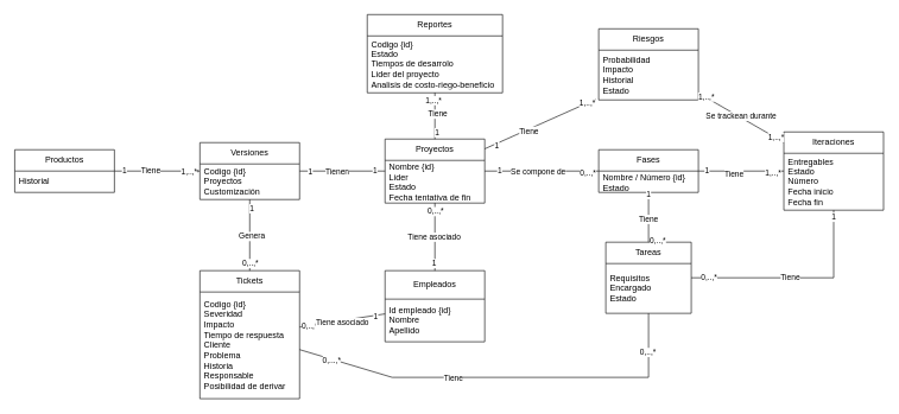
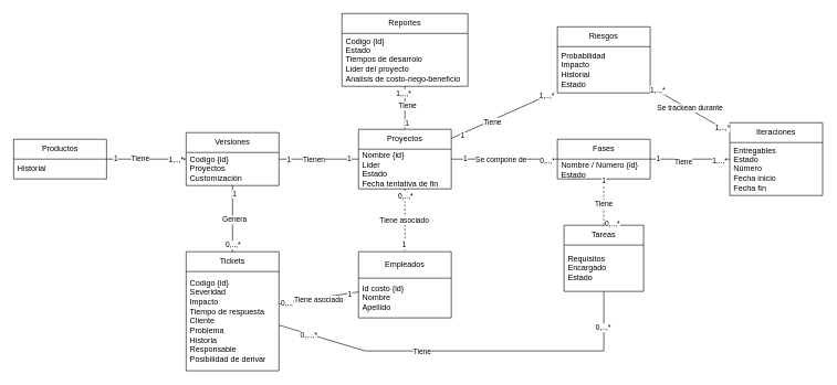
- <mxCell id="56" value="" style="endArrow=none;html=1;rounded=0;" edge="1" parent="1" source="4" target="8"><mxGeometry width="50" height="50" relative="1" as="geometry"><mxPoint x="1180" y="305" as="sourcePoint" /><mxPoint x="980" y="390" as="targetPoint" /><Array as="points" /></mxGeometry></mxCell>
+ <mxCell id="56" value="" style="endArrow=none;html=1;rounded=0;dashed=1;" edge="1" parent="1" source="4" target="8"><mxGeometry width="50" height="50" relative="1" as="geometry"><mxPoint x="1180" y="305" as="sourcePoint" /><mxPoint x="980" y="390" as="targetPoint" /><Array as="points" /></mxGeometry></mxCell>
- <mxCell id="70" value="" style="endArrow=none;html=1;rounded=0;" edge="1" parent="1" source="2" target="64"><mxGeometry width="50" height="50" relative="1" as="geometry"><mxPoint x="860" y="443" as="sourcePoint" /><mxPoint x="780" y="500" as="targetPoint" /></mxGeometry></mxCell>
+ <mxCell id="70" value="" style="endArrow=none;html=1;rounded=0;dashed=1;" edge="1" parent="1" source="2" target="64"><mxGeometry width="50" height="50" relative="1" as="geometry"><mxPoint x="860" y="443" as="sourcePoint" /><mxPoint x="780" y="500" as="targetPoint" /></mxGeometry></mxCell>
- <mxCell id="18" value="" style="endArrow=none;html=1;rounded=0;" edge="1" parent="1" source="6" target="8"><mxGeometry width="50" height="50" relative="1" as="geometry"><mxPoint x="1152" y="300" as="sourcePoint" /><mxPoint x="1080" y="301" as="targetPoint" /><Array as="points"><mxPoint x="1170" y="390" /></Array></mxGeometry></mxCell>
- <mxCell id="19" value="1" style="edgeLabel;html=1;align=center;verticalAlign=middle;resizable=0;points=[];" vertex="1" connectable="0" parent="18"><mxGeometry x="-0.941" y="-1" relative="1" as="geometry"><mxPoint as="offset" /></mxGeometry></mxCell>
- <mxCell id="20" value="0,..,*" style="edgeLabel;html=1;align=center;verticalAlign=middle;resizable=0;points=[];" vertex="1" connectable="0" parent="18"><mxGeometry x="0.928" y="-1" relative="1" as="geometry"><mxPoint x="13" as="offset" /></mxGeometry></mxCell>
- <mxCell id="21" value="Tiene" style="edgeLabel;html=1;align=center;verticalAlign=middle;resizable=0;points=[];" vertex="1" connectable="0" parent="18"><mxGeometry x="0.065" y="-1" relative="1" as="geometry"><mxPoint as="offset" /></mxGeometry></mxCell>
- <mxCell id="65" value="&lt;div&gt;Id empleado {id}&lt;/div&gt;&lt;div&gt;&lt;span style=&quot;background-color: initial;&quot;&gt;Nombre&lt;/span&gt;&lt;br&gt;&lt;/div&gt;&lt;div&gt;Apellido&lt;/div&gt;" style="text;strokeColor=none;fillColor=none;align=left;verticalAlign=middle;spacingLeft=4;spacingRight=4;overflow=hidden;points=[[0,0.5],[1,0.5]];portConstraint=eastwest;rotatable=0;whiteSpace=wrap;html=1;" vertex="1" parent="64"><mxGeometry y="40" width="140" height="60" as="geometry" /></mxCell>
+ <mxCell id="65" value="&lt;div&gt;Id costo {id}&lt;/div&gt;&lt;div&gt;&lt;span style=&quot;background-color: initial;&quot;&gt;Nombre&lt;/span&gt;&lt;br&gt;&lt;/div&gt;&lt;div&gt;Apellido&lt;/div&gt;" style="text;strokeColor=none;fillColor=none;align=left;verticalAlign=middle;spacingLeft=4;spacingRight=4;overflow=hidden;points=[[0,0.5],[1,0.5]];portConstraint=eastwest;rotatable=0;whiteSpace=wrap;html=1;" vertex="1" parent="64"><mxGeometry y="40" width="140" height="60" as="geometry" /></mxCell>
